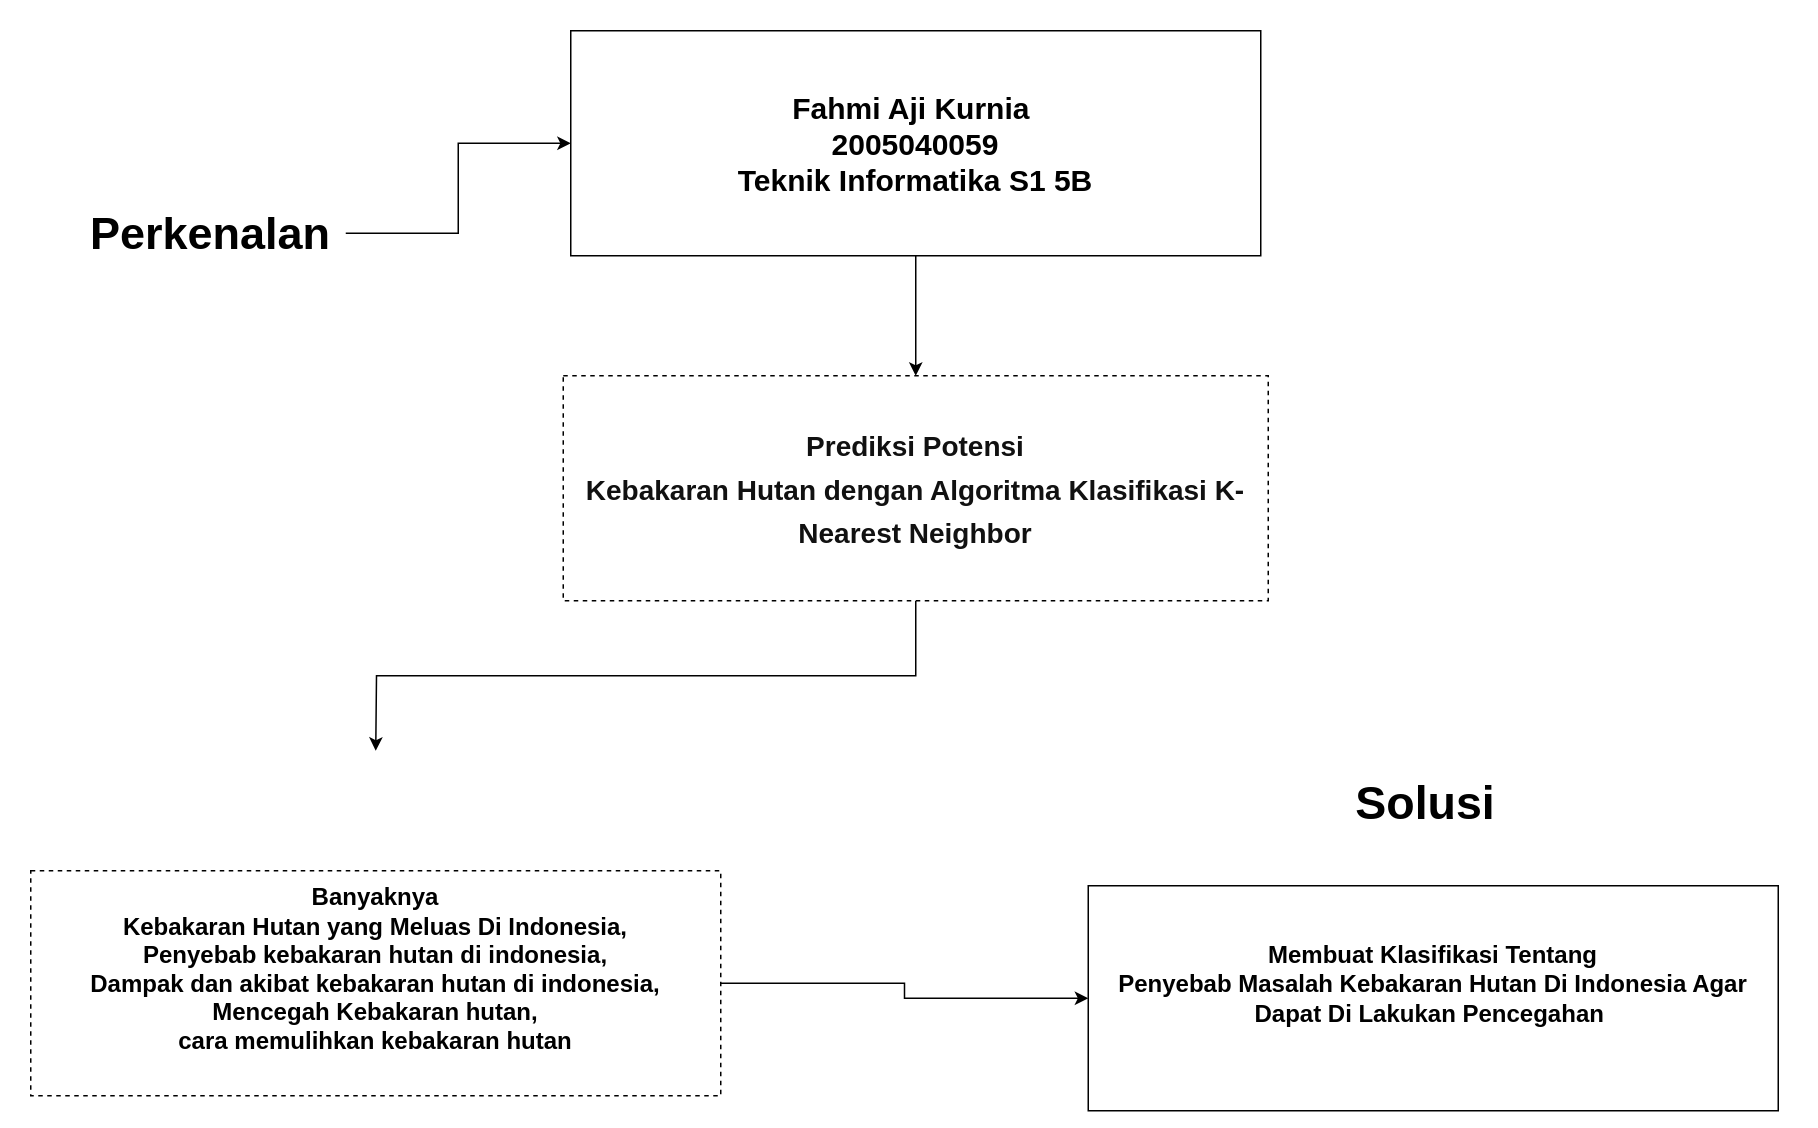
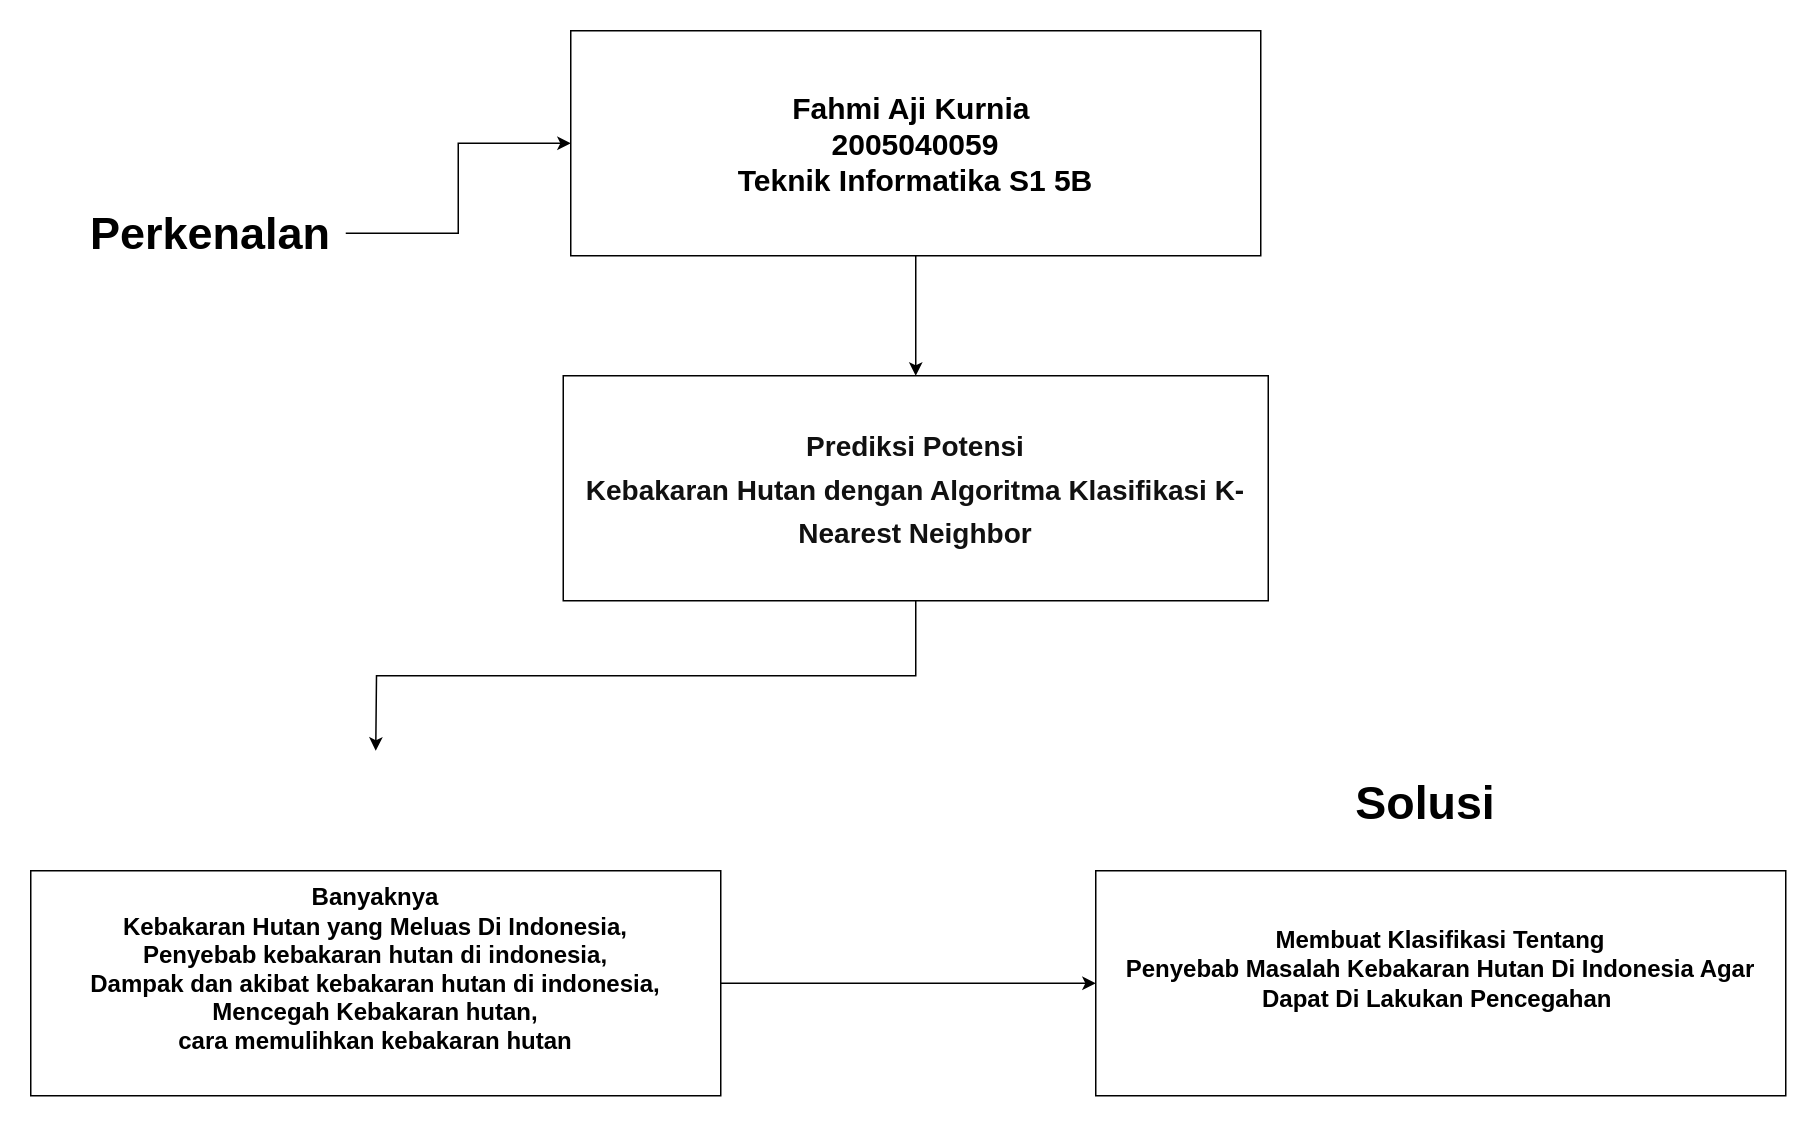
- <mxCell id="3" value="&lt;h1&gt;&lt;b&gt;&lt;span style=&quot;text-indent: -0.2px; font-size: 14pt; color: rgb(17, 17, 17);&quot; lang=&quot;EN-ID&quot;&gt;Prediksi Potensi&lt;br&gt;&lt;/span&gt;&lt;/b&gt;&lt;b&gt;&lt;span style=&quot;text-indent: -0.2px; font-size: 14pt; color: rgb(17, 17, 17);&quot; lang=&quot;EN-ID&quot;&gt;Kebakaran Hutan dengan Algoritma Klasifikasi&amp;nbsp;&lt;/span&gt;&lt;span style=&quot;text-indent: -0.2px; font-size: 14pt; color: rgb(17, 17, 17); background-image: initial; background-position: initial; background-size: initial; background-repeat: initial; background-attachment: initial; background-origin: initial; background-clip: initial;&quot; lang=&quot;EN-ID&quot;&gt;K-Nearest Neighbor&lt;/span&gt;&lt;/b&gt;&lt;/h1&gt;" style="rounded=0;whiteSpace=wrap;html=1;dashed=1;" vertex="1" parent="1"><mxGeometry x="375" y="250" width="470" height="150" as="geometry" /></mxCell>
+ <mxCell id="3" value="&lt;h1&gt;&lt;b&gt;&lt;span style=&quot;text-indent: -0.2px; font-size: 14pt; color: rgb(17, 17, 17);&quot; lang=&quot;EN-ID&quot;&gt;Prediksi Potensi&lt;br&gt;&lt;/span&gt;&lt;/b&gt;&lt;b&gt;&lt;span style=&quot;text-indent: -0.2px; font-size: 14pt; color: rgb(17, 17, 17);&quot; lang=&quot;EN-ID&quot;&gt;Kebakaran Hutan dengan Algoritma Klasifikasi&amp;nbsp;&lt;/span&gt;&lt;span style=&quot;text-indent: -0.2px; font-size: 14pt; color: rgb(17, 17, 17); background-image: initial; background-position: initial; background-size: initial; background-repeat: initial; background-attachment: initial; background-origin: initial; background-clip: initial;&quot; lang=&quot;EN-ID&quot;&gt;K-Nearest Neighbor&lt;/span&gt;&lt;/b&gt;&lt;/h1&gt;" style="rounded=0;whiteSpace=wrap;html=1;" vertex="1" parent="1"><mxGeometry x="375" y="250" width="470" height="150" as="geometry" /></mxCell>
- <mxCell id="7" value="&lt;b style=&quot;font-size: 16px;&quot;&gt;Banyaknya&lt;br&gt;Kebakaran Hutan yang Meluas Di Indonesia,&lt;br&gt;Penyebab kebakaran hutan di indonesia,&lt;br&gt;Dampak dan akibat kebakaran hutan di indonesia,&lt;br&gt;Mencegah Kebakaran hutan,&lt;br&gt;cara memulihkan kebakaran hutan&lt;br&gt;&amp;nbsp;&lt;/b&gt;" style="rounded=0;whiteSpace=wrap;html=1;dashed=1;" vertex="1" parent="1"><mxGeometry x="20" y="580" width="460" height="150" as="geometry" /></mxCell>
+ <mxCell id="7" value="&lt;b style=&quot;font-size: 16px;&quot;&gt;Banyaknya&lt;br&gt;Kebakaran Hutan yang Meluas Di Indonesia,&lt;br&gt;Penyebab kebakaran hutan di indonesia,&lt;br&gt;Dampak dan akibat kebakaran hutan di indonesia,&lt;br&gt;Mencegah Kebakaran hutan,&lt;br&gt;cara memulihkan kebakaran hutan&lt;br&gt;&amp;nbsp;&lt;/b&gt;" style="rounded=0;whiteSpace=wrap;html=1;" vertex="1" parent="1"><mxGeometry x="20" y="580" width="460" height="150" as="geometry" /></mxCell>
- <mxCell id="10" value="&lt;b style=&quot;font-size: 16px;&quot;&gt;Membuat Klasifikasi Tentang &lt;br&gt;Penyebab Masalah Kebakaran Hutan Di Indonesia Agar&lt;br&gt;Dapat Di Lakukan Pencegahan&amp;nbsp;&lt;br&gt;&amp;nbsp;&lt;/b&gt;" style="rounded=0;whiteSpace=wrap;html=1;" vertex="1" parent="1"><mxGeometry x="725" y="590" width="460" height="150" as="geometry" /></mxCell>
+ <mxCell id="10" value="&lt;b style=&quot;font-size: 16px;&quot;&gt;Membuat Klasifikasi Tentang &lt;br&gt;Penyebab Masalah Kebakaran Hutan Di Indonesia Agar&lt;br&gt;Dapat Di Lakukan Pencegahan&amp;nbsp;&lt;br&gt;&amp;nbsp;&lt;/b&gt;" style="rounded=0;whiteSpace=wrap;html=1;" vertex="1" parent="1"><mxGeometry x="730" y="580" width="460" height="150" as="geometry" /></mxCell>
